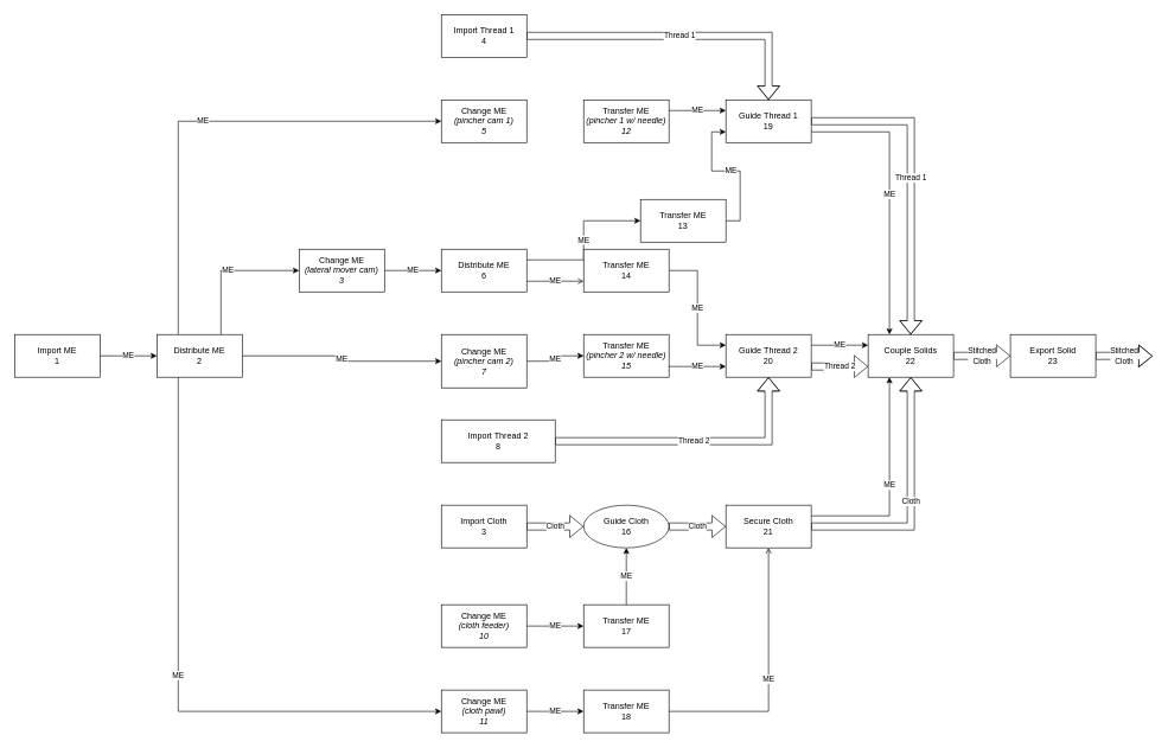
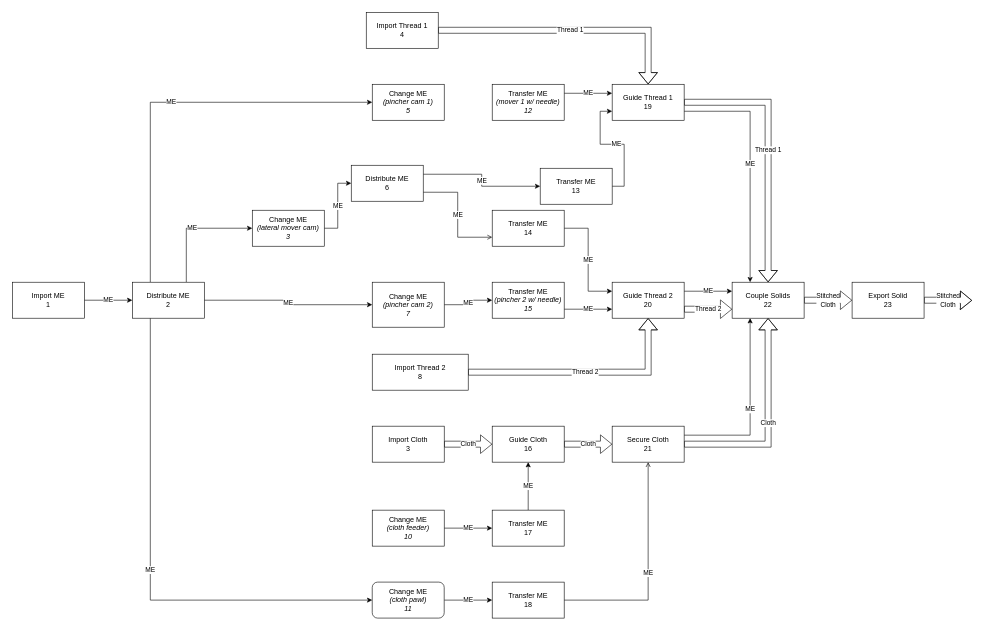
- <mxCell id="46" value="Import Thread 1&lt;br&gt;4" style="rounded=0;whiteSpace=wrap;html=1;" parent="1" vertex="1"><mxGeometry x="620" y="20" width="120" height="60" as="geometry" /></mxCell>
+ <mxCell id="46" value="Import Thread 1&lt;br&gt;4" style="rounded=0;whiteSpace=wrap;html=1;" parent="1" vertex="1"><mxGeometry x="610" y="20" width="120" height="60" as="geometry" /></mxCell>
- <mxCell id="35" value="Transfer ME&lt;br&gt;&lt;i&gt;(pincher 1 w/ needle)&lt;br&gt;12&lt;br&gt;&lt;/i&gt;" style="rounded=0;whiteSpace=wrap;html=1;" parent="1" vertex="1"><mxGeometry x="820" y="140" width="120" height="60" as="geometry" /></mxCell>
+ <mxCell id="35" value="Transfer ME&lt;br&gt;&lt;i&gt;(mover 1 w/ needle)&lt;br&gt;12&lt;br&gt;&lt;/i&gt;" style="rounded=0;whiteSpace=wrap;html=1;" parent="1" vertex="1"><mxGeometry x="820" y="140" width="120" height="60" as="geometry" /></mxCell>
- <mxCell id="51" value="Distribute ME&lt;br&gt;6" style="rounded=0;whiteSpace=wrap;html=1;" parent="1" vertex="1"><mxGeometry x="620" y="350" width="120" height="60" as="geometry" /></mxCell>
+ <mxCell id="51" value="Distribute ME&lt;br&gt;6" style="rounded=0;whiteSpace=wrap;html=1;" parent="1" vertex="1"><mxGeometry x="585" y="275" width="120" height="60" as="geometry" /></mxCell>
- <mxCell id="31" value="Guide Cloth&lt;br&gt;16" style="ellipse;whiteSpace=wrap;html=1;" parent="1" vertex="1"><mxGeometry x="820" y="710" width="120" height="60" as="geometry" /></mxCell>
+ <mxCell id="31" value="Guide Cloth&lt;br&gt;16" style="rounded=0;whiteSpace=wrap;html=1;" parent="1" vertex="1"><mxGeometry x="820" y="710" width="120" height="60" as="geometry" /></mxCell>
- <mxCell id="22" value="Change ME&lt;br&gt;&lt;i&gt;(cloth pawl)&lt;br&gt;11&lt;br&gt;&lt;/i&gt;" style="rounded=0;whiteSpace=wrap;html=1;" parent="1" vertex="1"><mxGeometry x="620" y="970" width="120" height="60" as="geometry" /></mxCell>
+ <mxCell id="22" value="Change ME&lt;br&gt;&lt;i&gt;(cloth pawl)&lt;br&gt;11&lt;br&gt;&lt;/i&gt;" style="whiteSpace=wrap;html=1;rounded=1;" parent="1" vertex="1"><mxGeometry x="620" y="970" width="120" height="60" as="geometry" /></mxCell>
